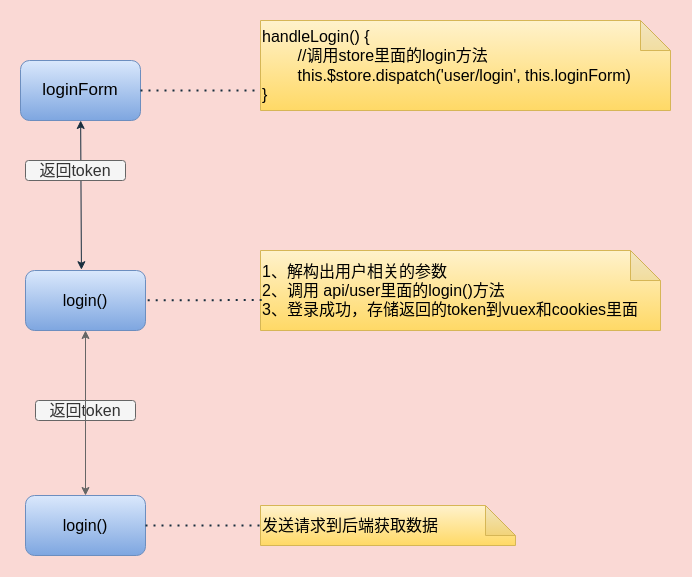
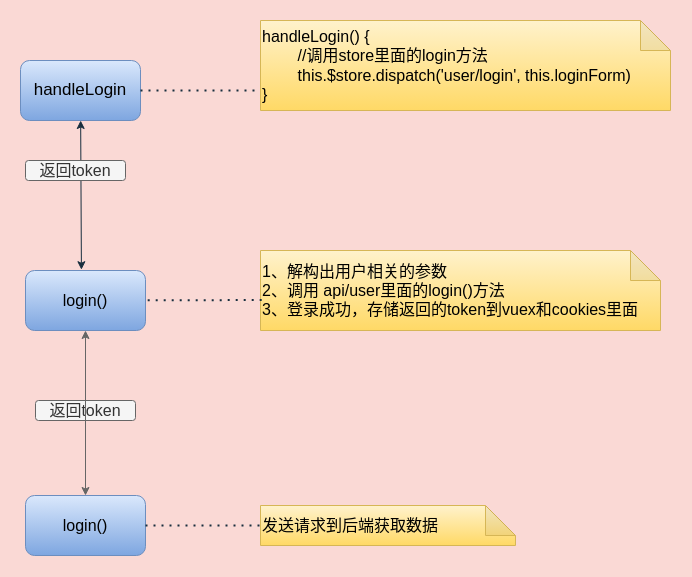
- <mxCell id="2" value="&lt;font style=&quot;font-size: 17px&quot;&gt;loginForm&lt;/font&gt;" style="whiteSpace=wrap;html=1;fillColor=#dae8fc;strokeColor=#6c8ebf;gradientColor=#7ea6e0;rounded=1;" parent="1" vertex="1"><mxGeometry x="20" y="60" width="120" height="60" as="geometry" /></mxCell>
+ <mxCell id="2" value="&lt;font style=&quot;font-size: 17px&quot;&gt;handleLogin&lt;/font&gt;" style="whiteSpace=wrap;html=1;fillColor=#dae8fc;strokeColor=#6c8ebf;gradientColor=#7ea6e0;rounded=1;" parent="1" vertex="1"><mxGeometry x="20" y="60" width="120" height="60" as="geometry" /></mxCell>
